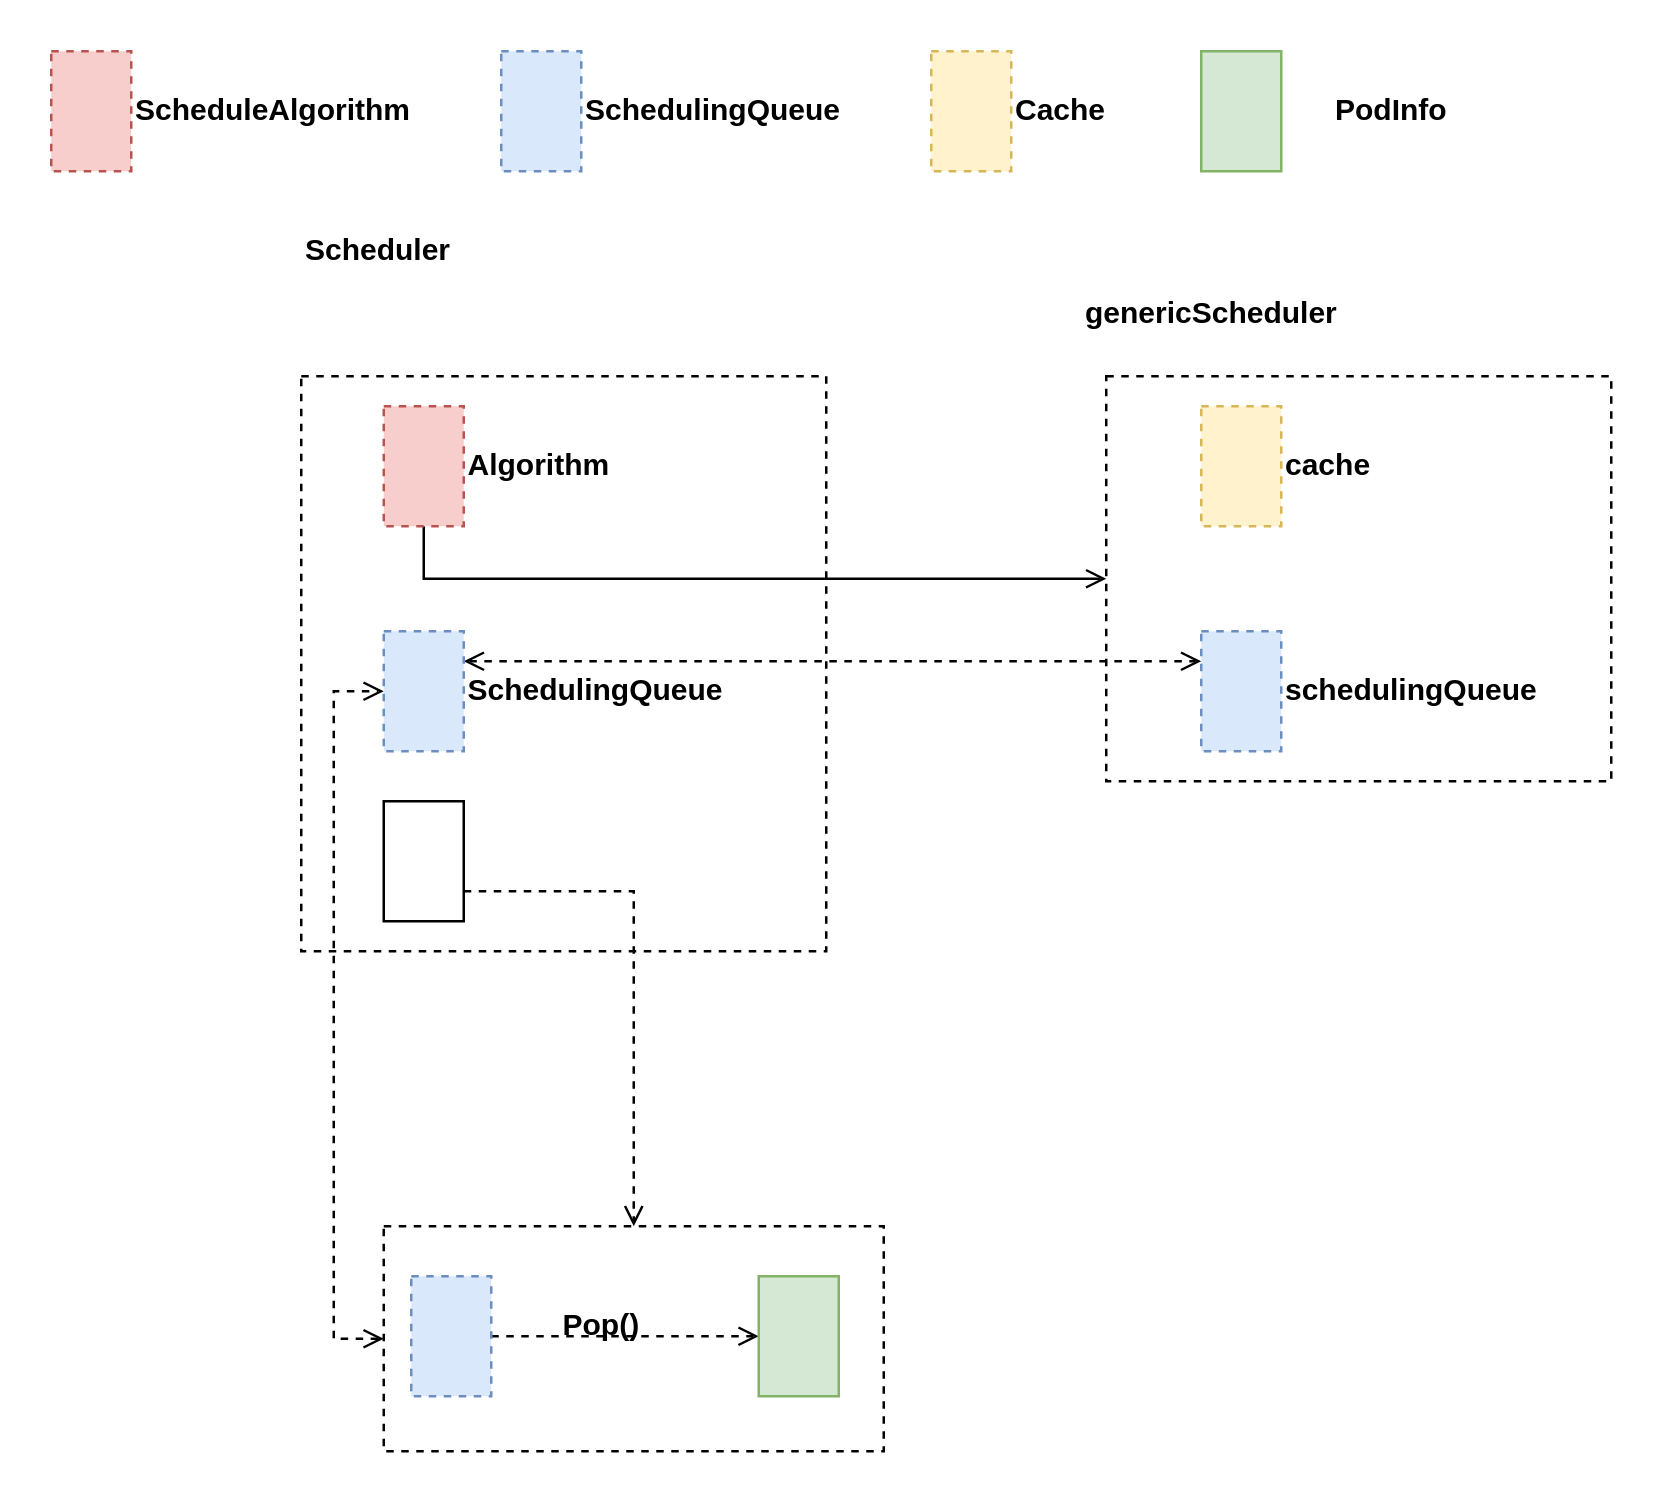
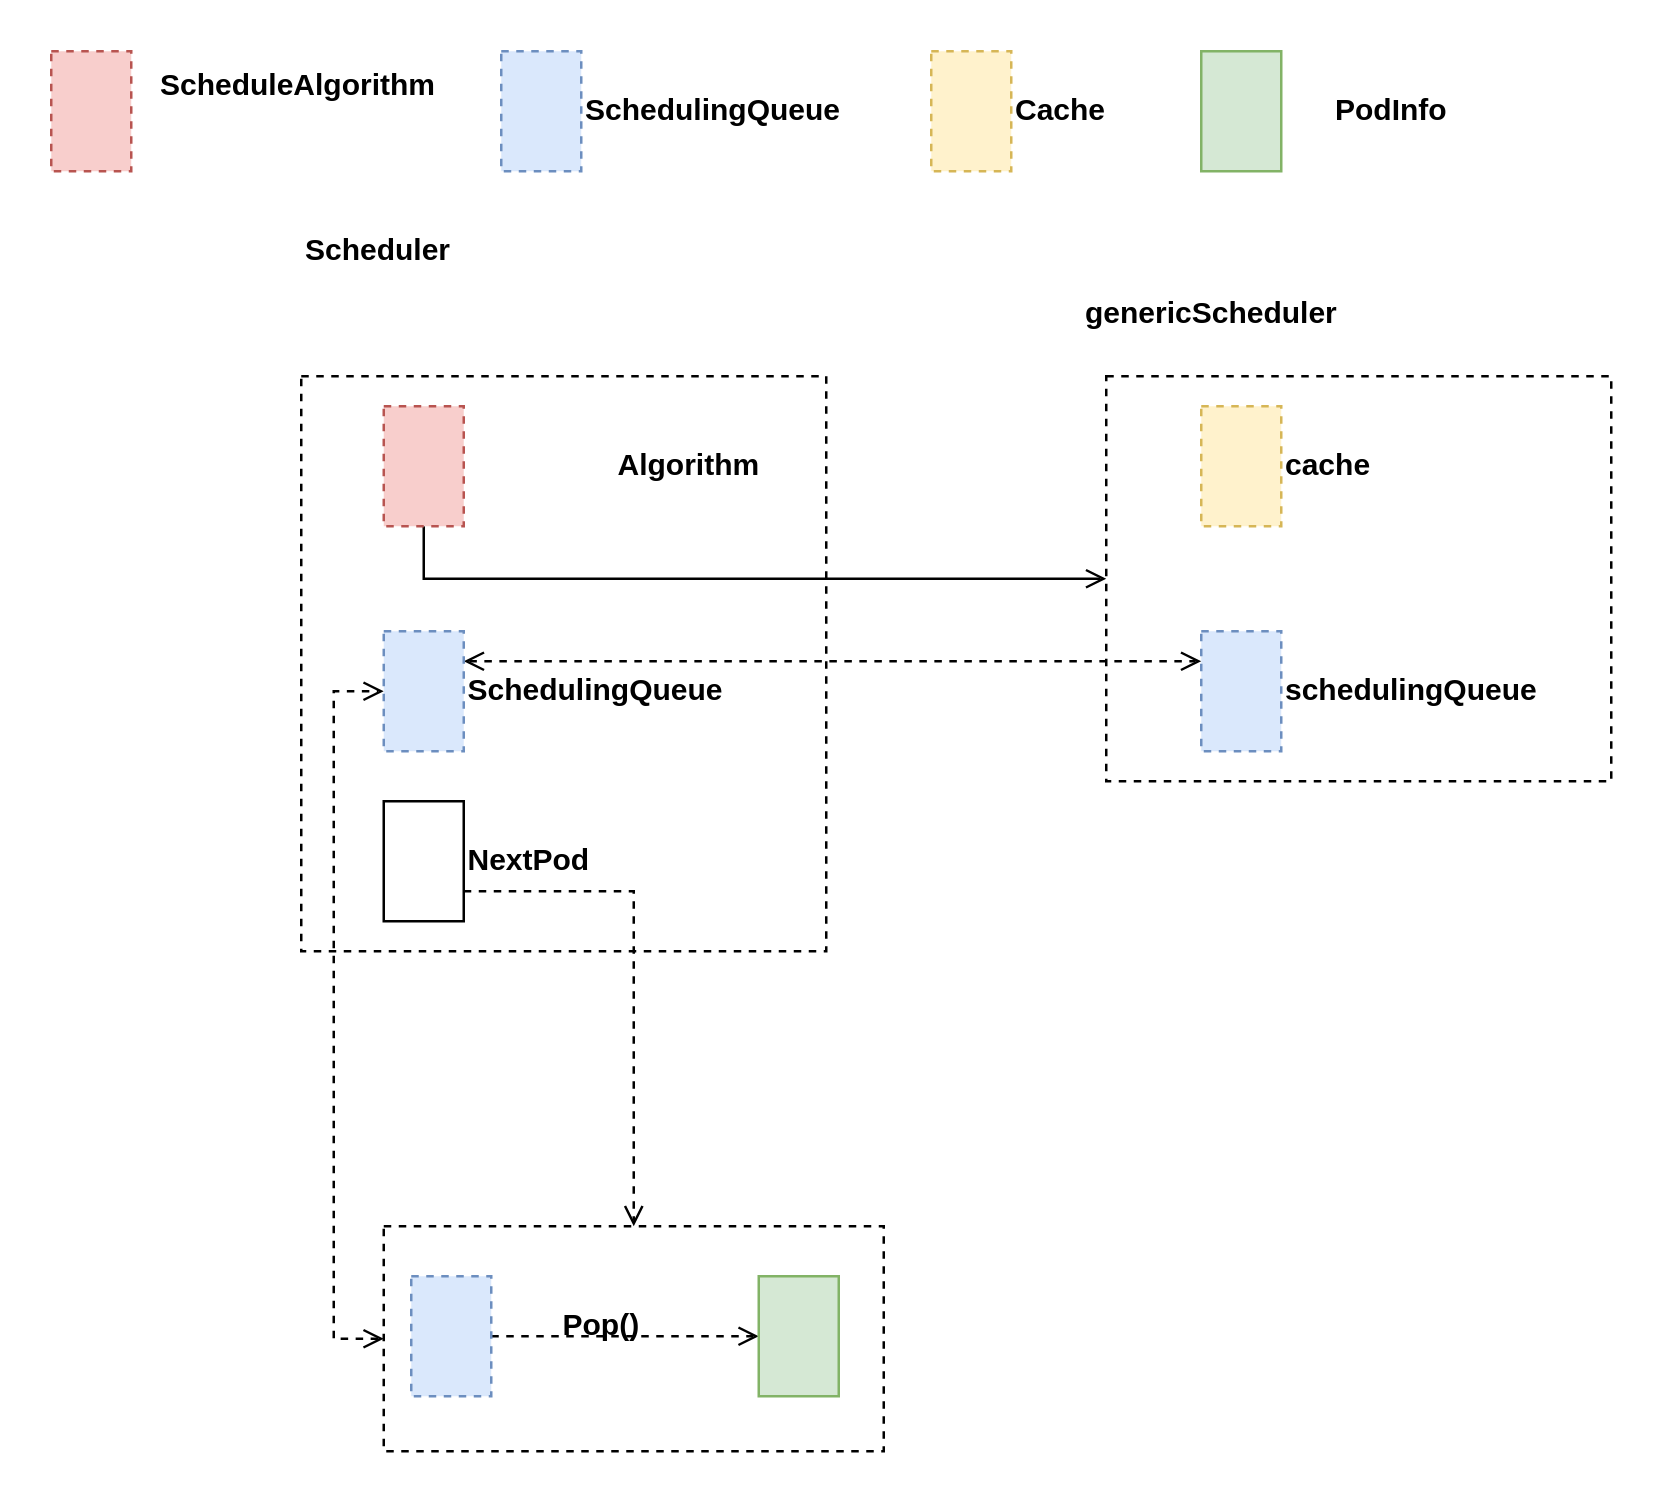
- <mxCell id="10" value="ScheduleAlgorithm" style="text;html=1;align=left;verticalAlign=middle;resizable=0;points=[];autosize=1;fontSize=12;fontStyle=1" vertex="1" parent="1"><mxGeometry x="52" y="34" width="130" height="20" as="geometry" /></mxCell>
+ <mxCell id="10" value="ScheduleAlgorithm" style="text;html=1;align=left;verticalAlign=middle;resizable=0;points=[];autosize=1;fontSize=12;fontStyle=1" vertex="1" parent="1"><mxGeometry x="62" y="24" width="130" height="20" as="geometry" /></mxCell>
- <mxCell id="20" value="Algorithm" style="text;html=1;align=left;verticalAlign=middle;resizable=0;points=[];autosize=1;fontSize=12;fontStyle=1" vertex="1" parent="1"><mxGeometry x="185" y="176" width="70" height="20" as="geometry" /></mxCell>
+ <mxCell id="20" value="Algorithm" style="text;html=1;align=left;verticalAlign=middle;resizable=0;points=[];autosize=1;fontSize=12;fontStyle=1" vertex="1" parent="1"><mxGeometry x="245" y="176" width="70" height="20" as="geometry" /></mxCell>
+ <mxCell id="24" value="NextPod" style="text;html=1;align=left;verticalAlign=middle;resizable=0;points=[];autosize=1;fontSize=12;fontStyle=1" vertex="1" parent="1"><mxGeometry x="185" y="334" width="60" height="20" as="geometry" /></mxCell>
